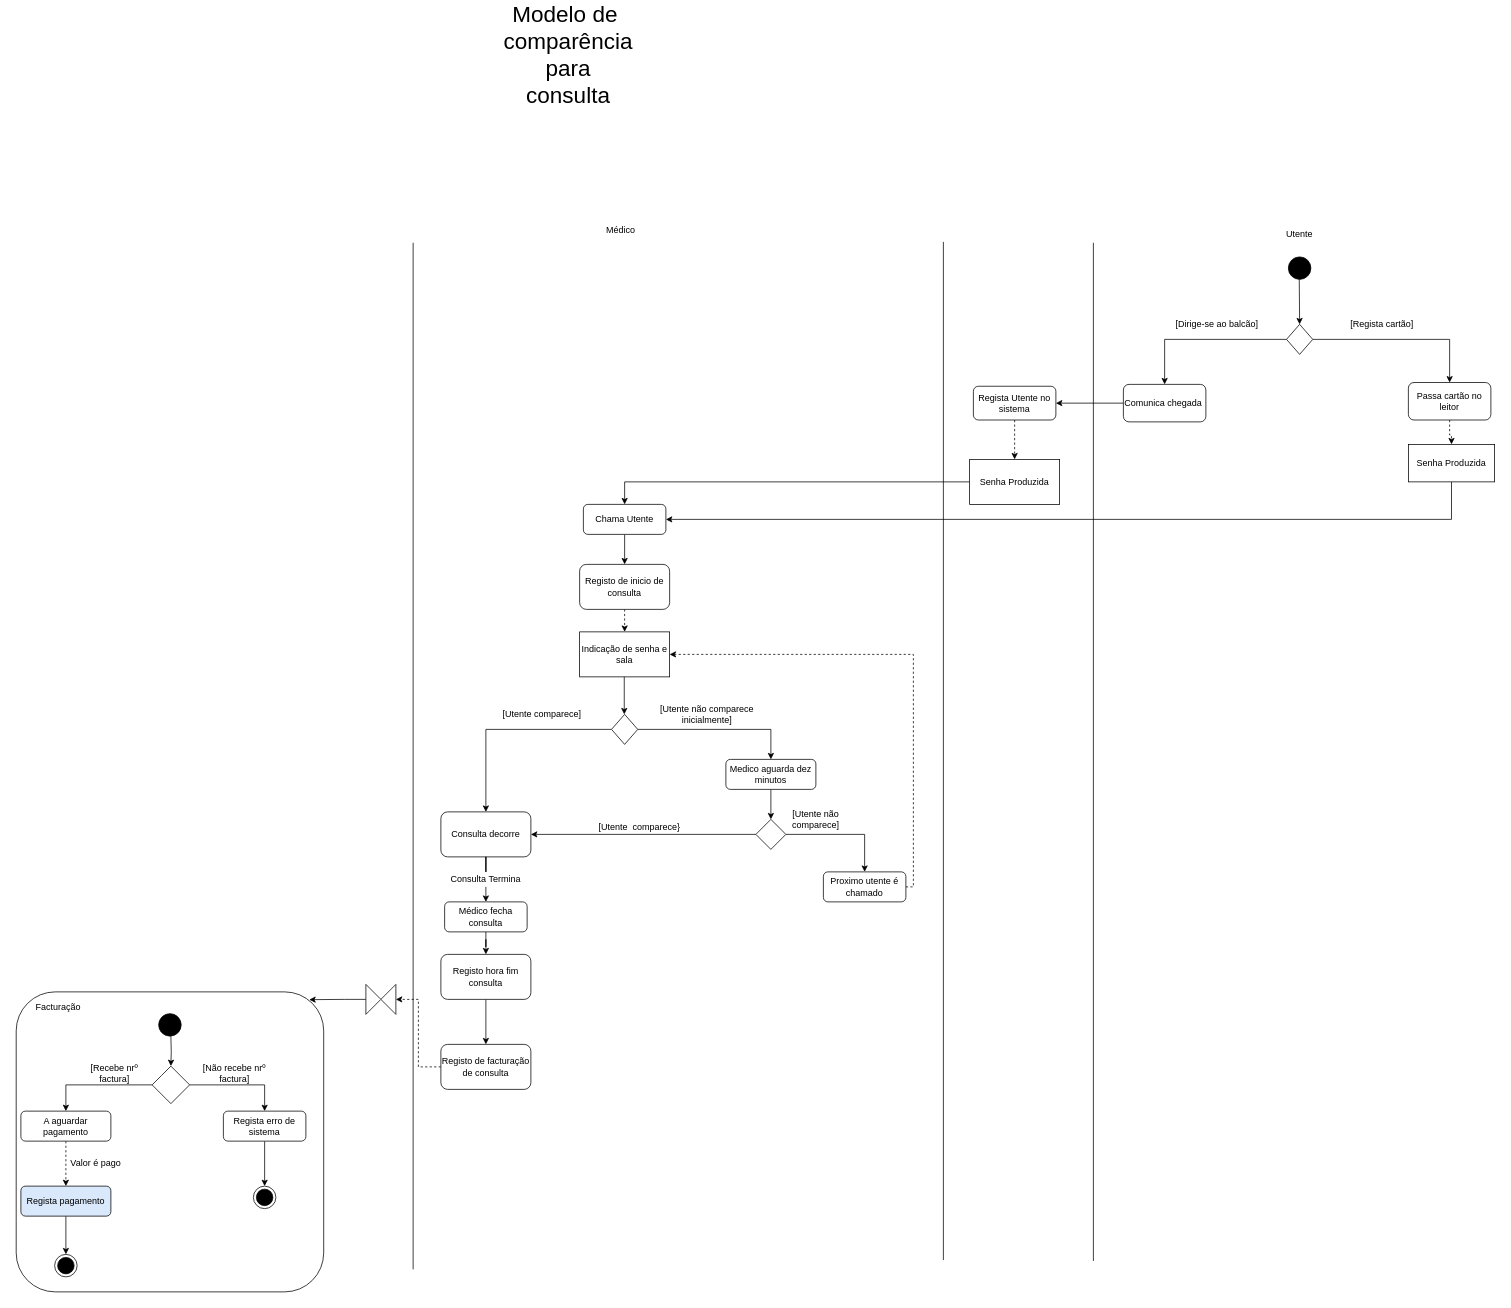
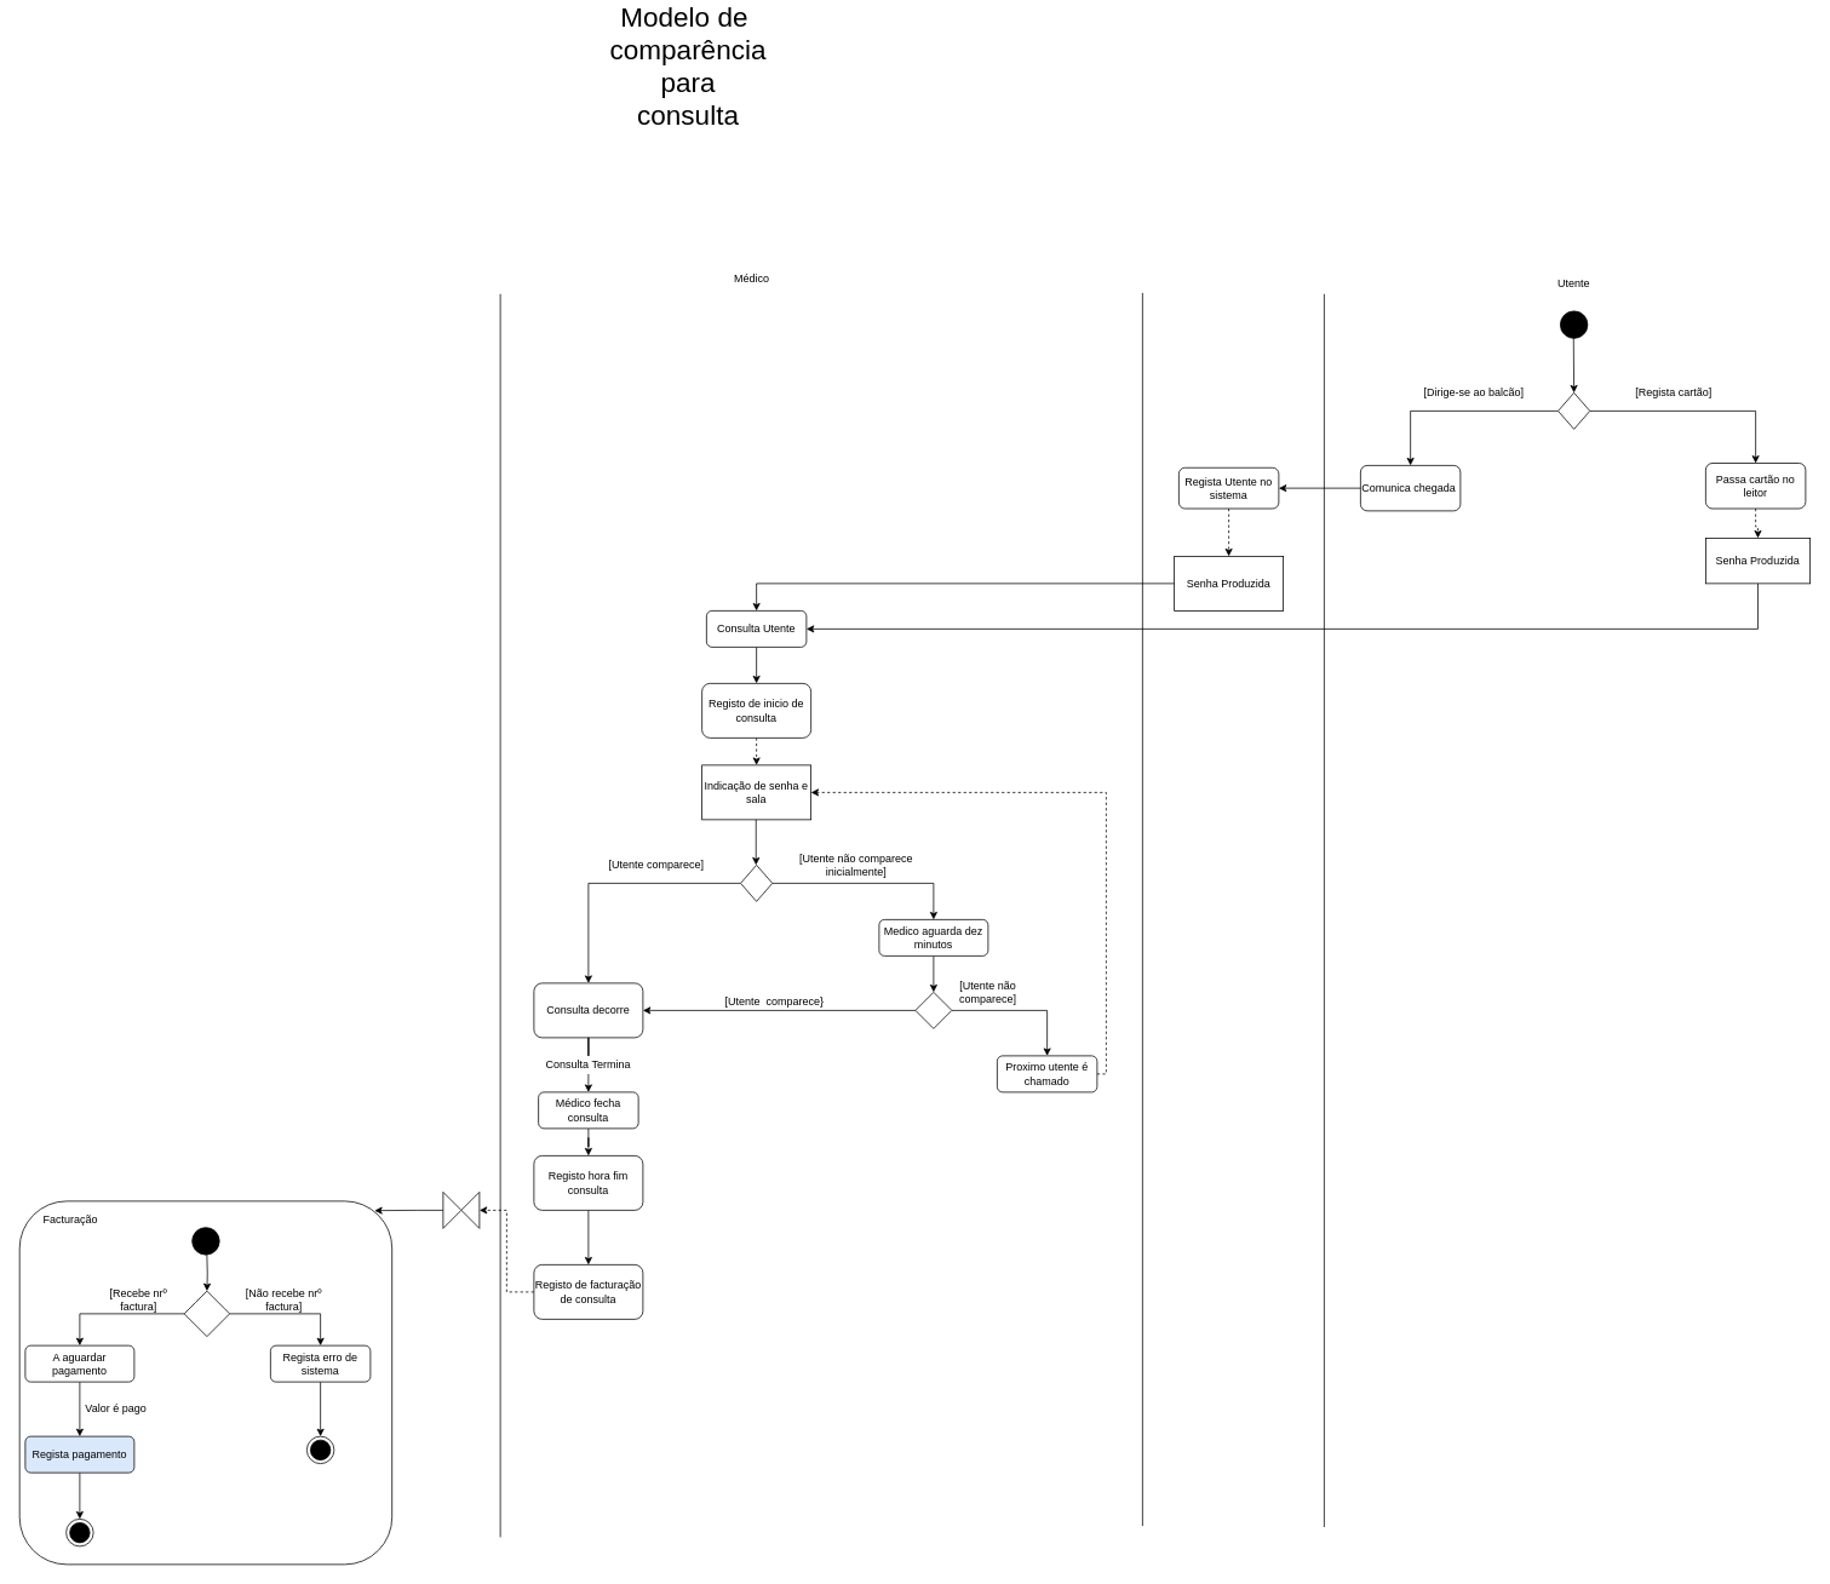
- <mxCell id="22" value="Chama Utente" style="rounded=1;whiteSpace=wrap;html=1;" parent="1" vertex="1"><mxGeometry x="777" y="630" width="110" height="40" as="geometry" /></mxCell>
+ <mxCell id="22" value="Consulta Utente" style="rounded=1;whiteSpace=wrap;html=1;" parent="1" vertex="1"><mxGeometry x="777" y="630" width="110" height="40" as="geometry" /></mxCell>
- <mxCell id="57" style="edgeStyle=orthogonalEdgeStyle;rounded=0;orthogonalLoop=1;jettySize=auto;html=1;dashed=1;" parent="1" source="58" target="62" edge="1"><mxGeometry relative="1" as="geometry"><mxPoint x="87" y="1549" as="targetPoint" /></mxGeometry></mxCell>
+ <mxCell id="57" style="edgeStyle=orthogonalEdgeStyle;rounded=0;orthogonalLoop=1;jettySize=auto;html=1;" parent="1" source="58" target="62" edge="1"><mxGeometry relative="1" as="geometry"><mxPoint x="87" y="1549" as="targetPoint" /></mxGeometry></mxCell>
